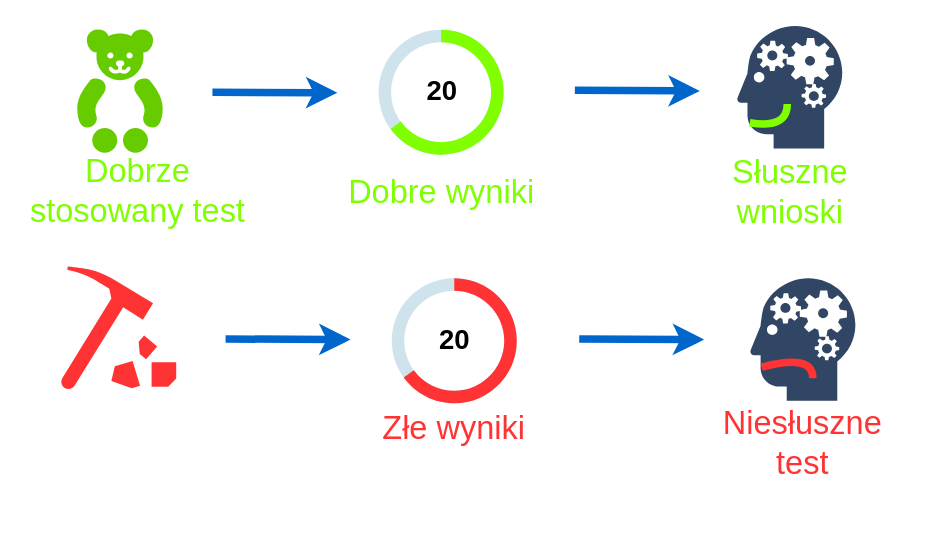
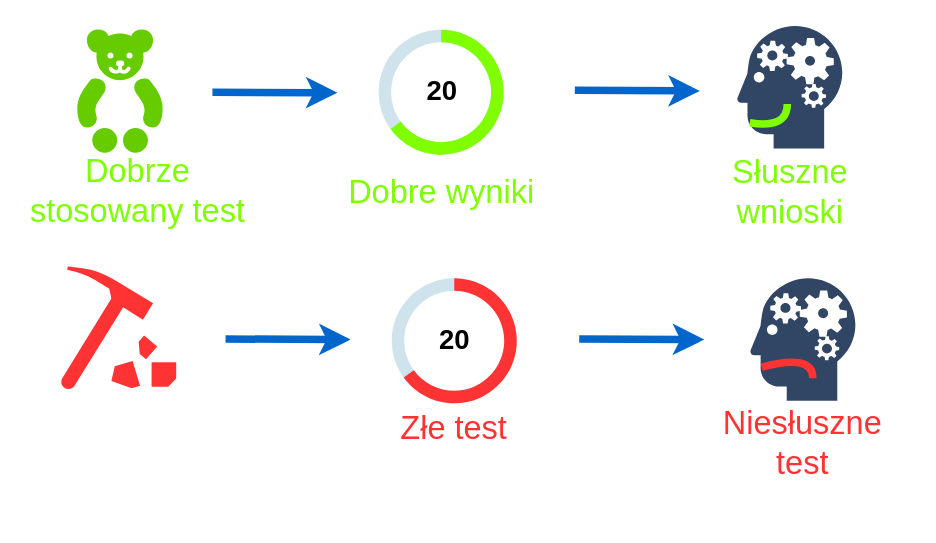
- <mxCell id="18" value="Złe wyniki" style="text;html=1;strokeColor=none;fillColor=none;align=center;verticalAlign=middle;whiteSpace=wrap;rounded=0;fontSize=26;fontColor=#FF3333;" parent="15" vertex="1"><mxGeometry x="15" y="110" width="170" height="20" as="geometry" /></mxCell>
+ <mxCell id="18" value="Złe test" style="text;html=1;strokeColor=none;fillColor=none;align=center;verticalAlign=middle;whiteSpace=wrap;rounded=0;fontSize=26;fontColor=#FF3333;" parent="15" vertex="1"><mxGeometry x="15" y="110" width="170" height="20" as="geometry" /></mxCell>
